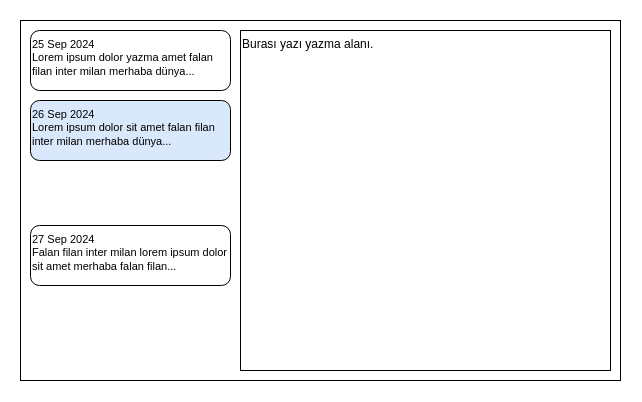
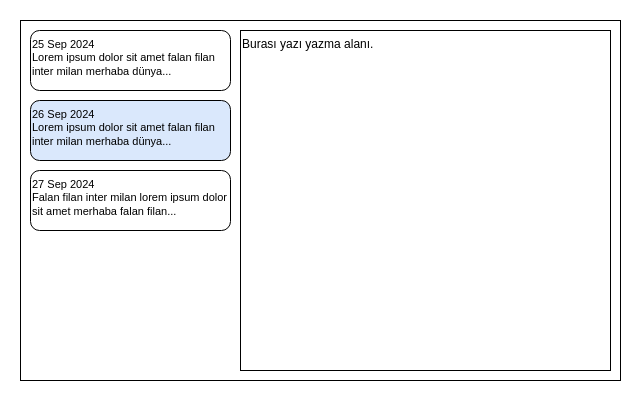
- <mxCell id="6" value="&lt;font style=&quot;font-size: 11px;&quot;&gt;25 Sep 2024&lt;/font&gt;&lt;div style=&quot;font-size: 11px;&quot;&gt;&lt;font style=&quot;font-size: 11px;&quot;&gt;Lorem ipsum dolor yazma amet falan filan inter milan merhaba dünya...&lt;/font&gt;&lt;/div&gt;" style="rounded=1;whiteSpace=wrap;html=1;align=left;verticalAlign=top;" vertex="1" parent="1"><mxGeometry x="30" y="30" width="200" height="60" as="geometry" /></mxCell>
+ <mxCell id="6" value="&lt;font style=&quot;font-size: 11px;&quot;&gt;25 Sep 2024&lt;/font&gt;&lt;div style=&quot;font-size: 11px;&quot;&gt;&lt;font style=&quot;font-size: 11px;&quot;&gt;Lorem ipsum dolor sit amet falan filan inter milan merhaba dünya...&lt;/font&gt;&lt;/div&gt;" style="rounded=1;whiteSpace=wrap;html=1;align=left;verticalAlign=top;" vertex="1" parent="1"><mxGeometry x="30" y="30" width="200" height="60" as="geometry" /></mxCell>
- <mxCell id="5" value="&lt;font style=&quot;font-size: 11px;&quot;&gt;27 Sep 2024&lt;/font&gt;&lt;div style=&quot;font-size: 11px;&quot;&gt;Falan filan inter milan lorem ipsum dolor sit amet merhaba falan filan...&lt;/div&gt;" style="rounded=1;whiteSpace=wrap;html=1;align=left;verticalAlign=top;" vertex="1" parent="1"><mxGeometry x="30" y="225" width="200" height="60" as="geometry" /></mxCell>
+ <mxCell id="5" value="&lt;font style=&quot;font-size: 11px;&quot;&gt;27 Sep 2024&lt;/font&gt;&lt;div style=&quot;font-size: 11px;&quot;&gt;Falan filan inter milan lorem ipsum dolor sit amet merhaba falan filan...&lt;/div&gt;" style="rounded=1;whiteSpace=wrap;html=1;align=left;verticalAlign=top;" vertex="1" parent="1"><mxGeometry x="30" y="170" width="200" height="60" as="geometry" /></mxCell>
